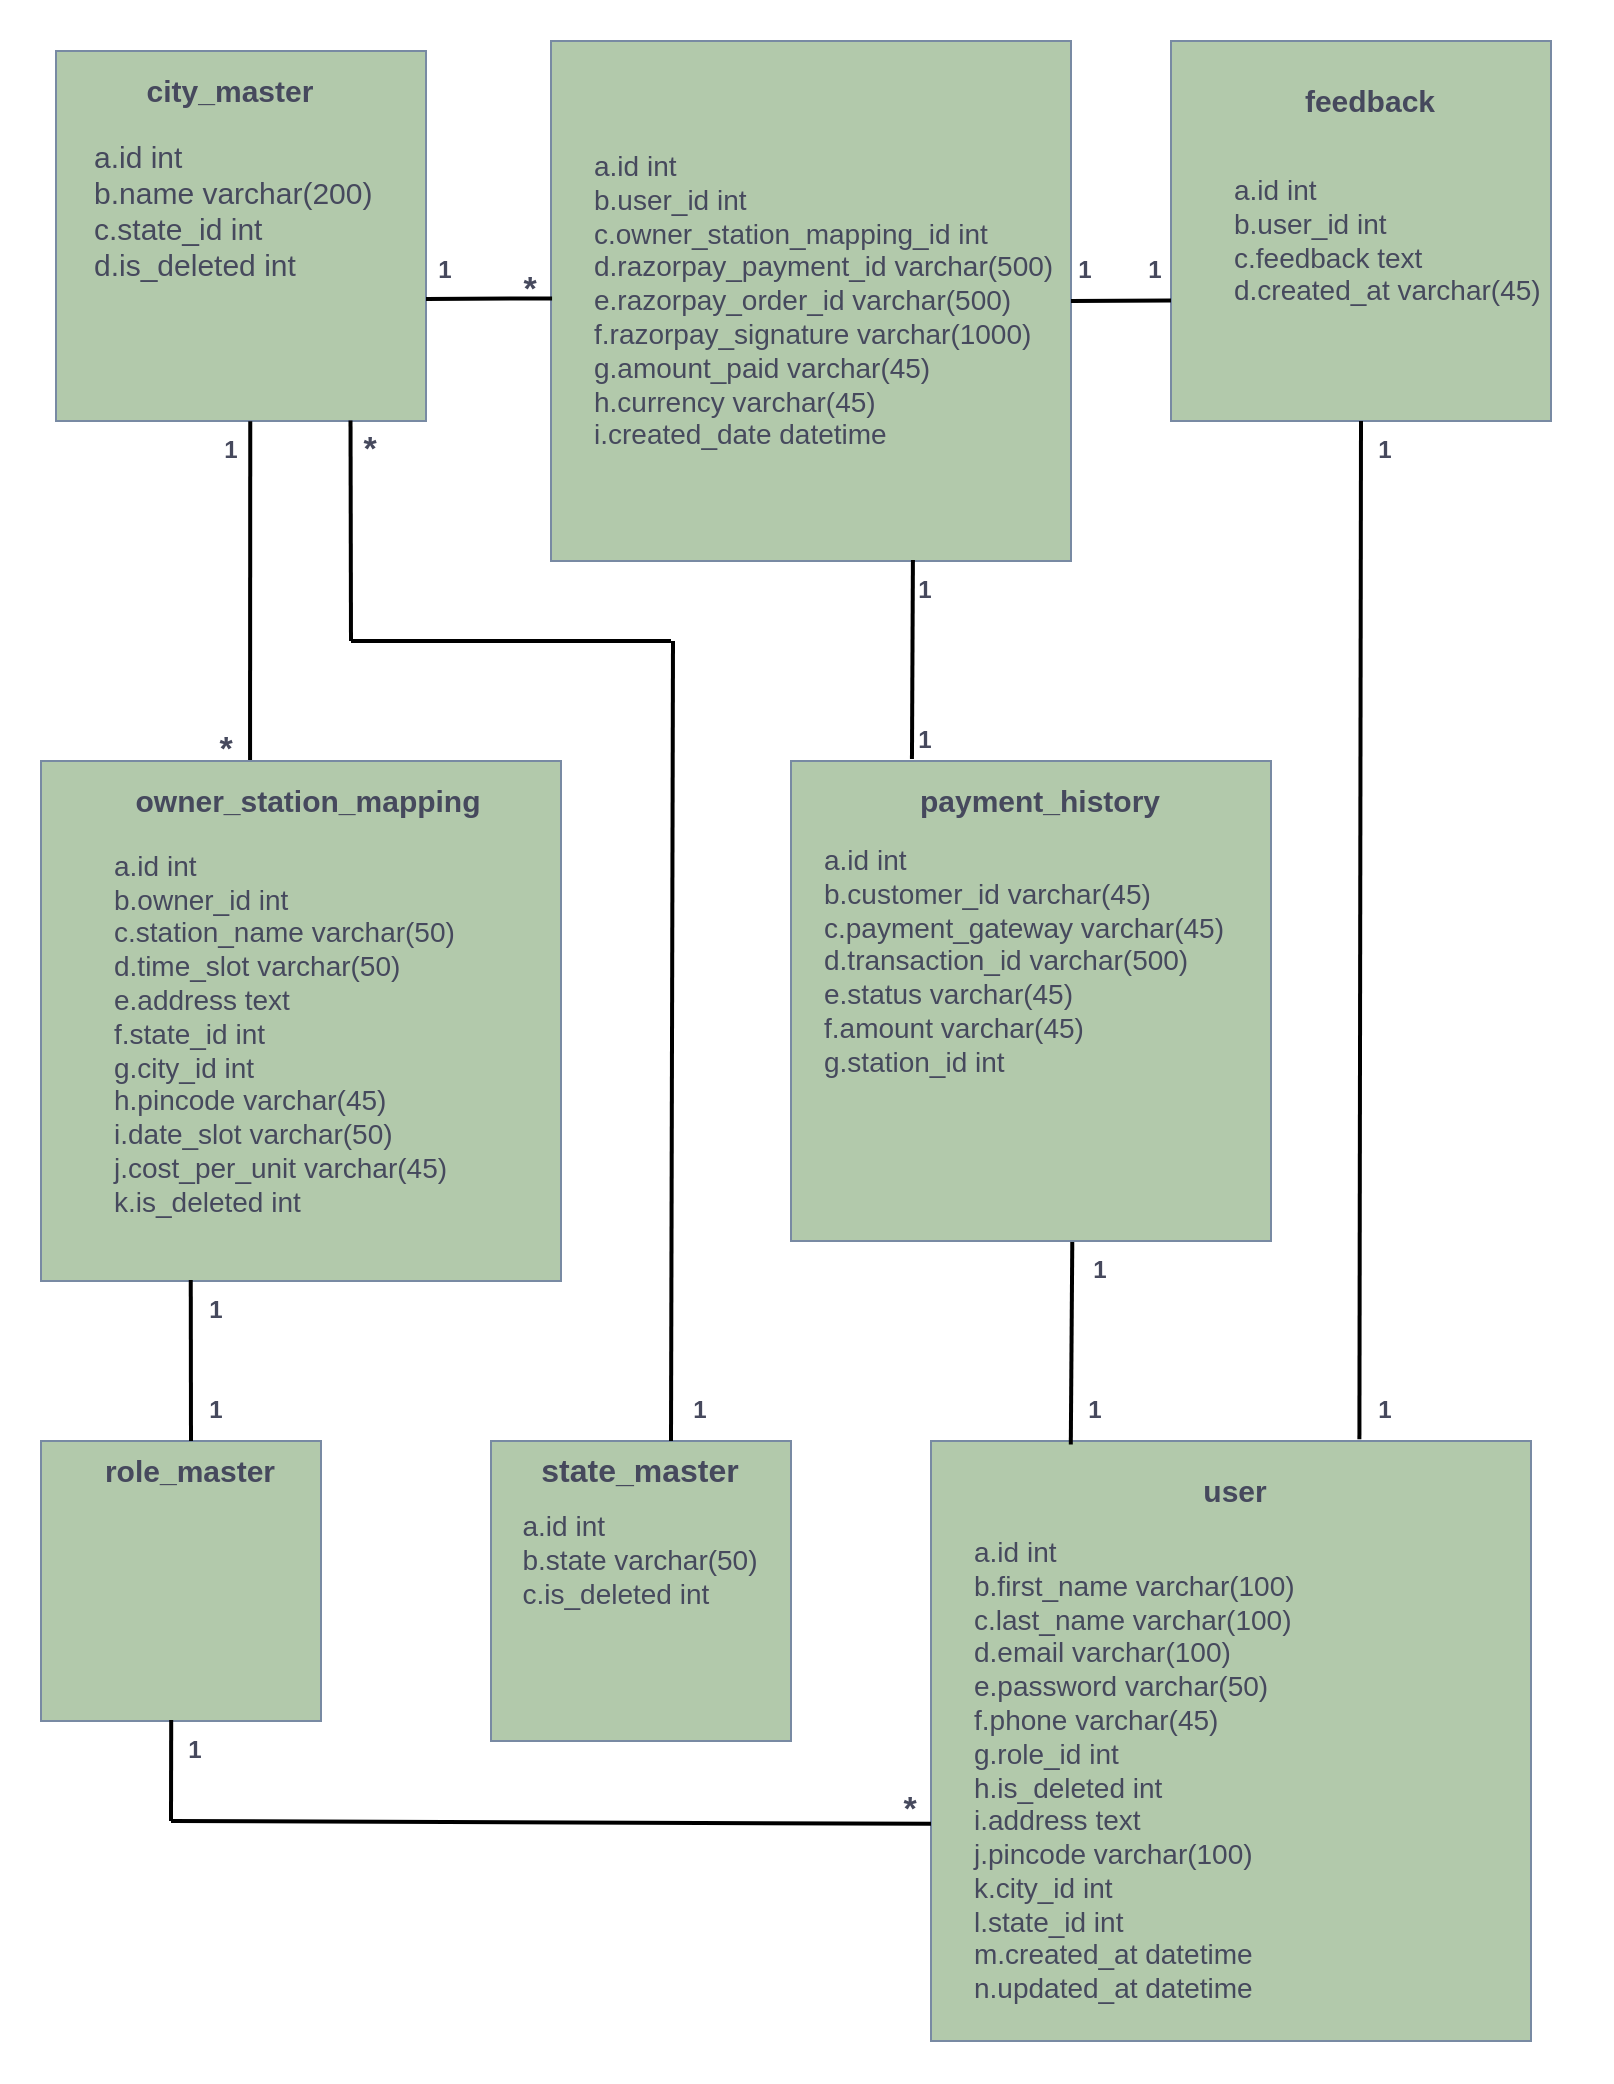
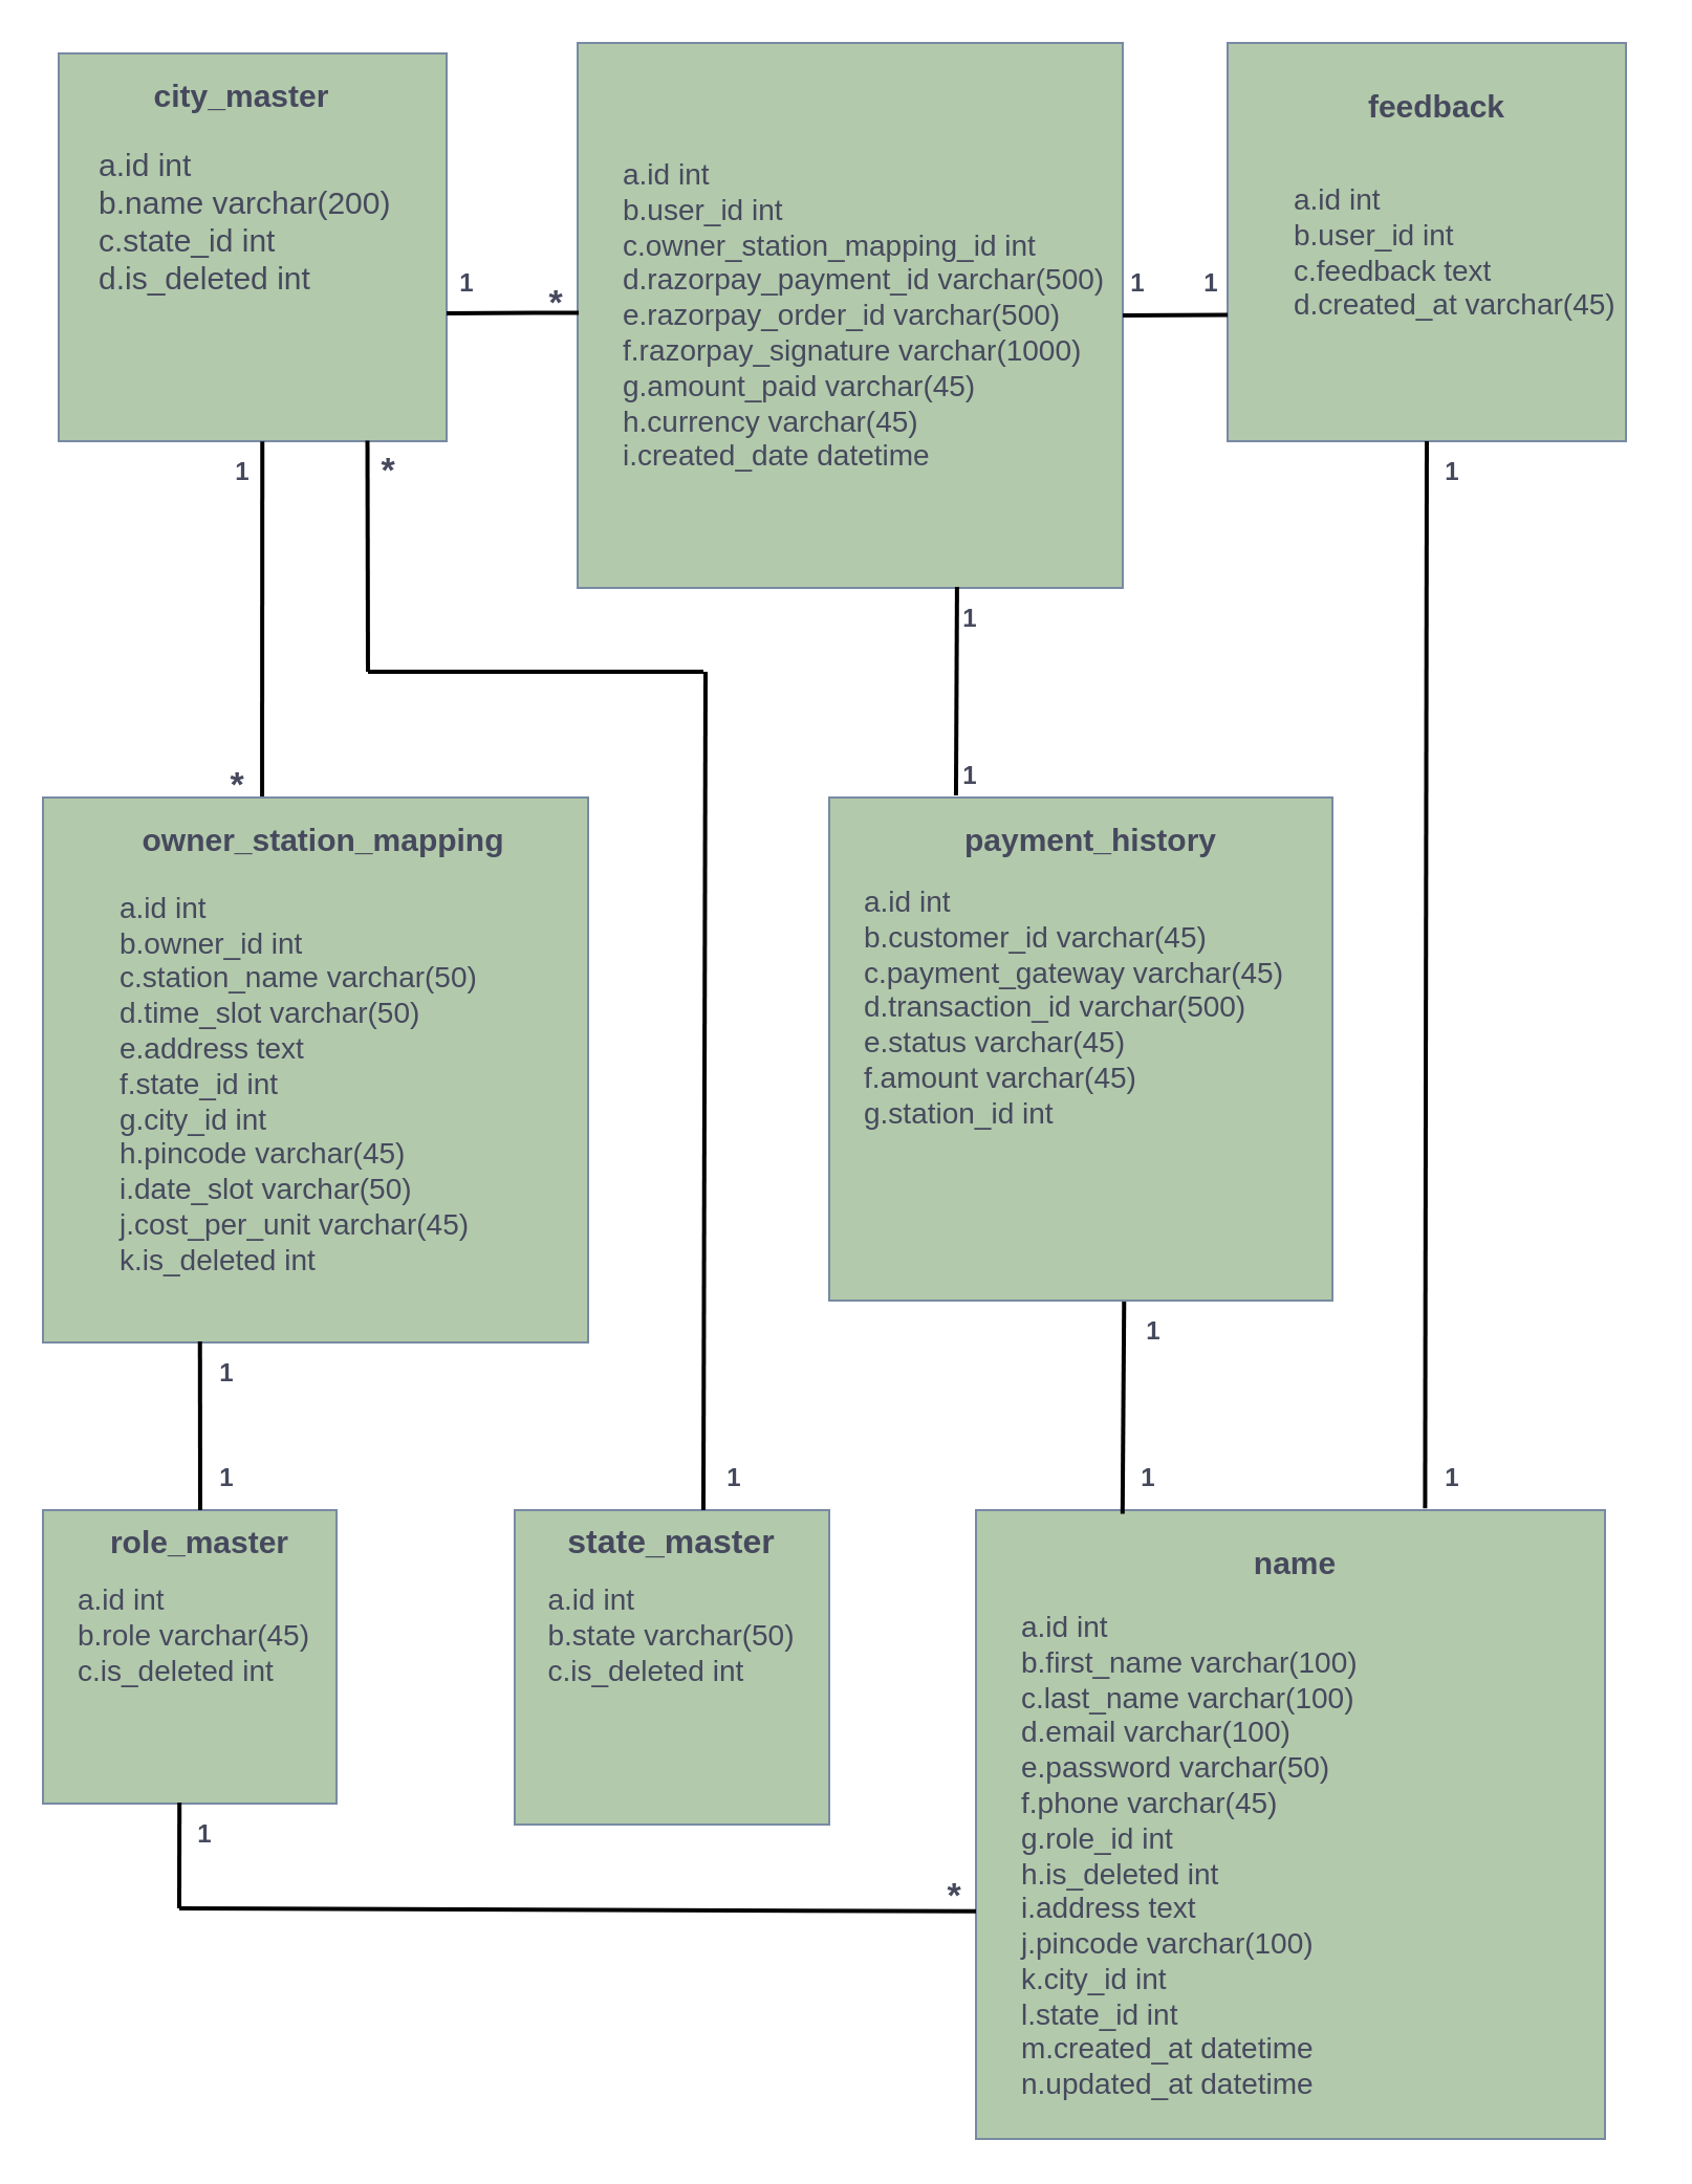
- <mxCell id="25" value="&lt;font style=&quot;font-size: 15px;&quot;&gt;&lt;b style=&quot;font-size: 15px;&quot;&gt;user&lt;/b&gt;&lt;/font&gt;" style="text;html=1;strokeColor=none;fillColor=none;align=center;verticalAlign=middle;whiteSpace=wrap;rounded=0;fontColor=#46495D;fontSize=15;" vertex="1" parent="1"><mxGeometry x="580" y="730" width="75" height="30" as="geometry" /></mxCell>
+ <mxCell id="25" value="&lt;font style=&quot;font-size: 15px;&quot;&gt;&lt;b style=&quot;font-size: 15px;&quot;&gt;name&lt;/b&gt;&lt;/font&gt;" style="text;html=1;strokeColor=none;fillColor=none;align=center;verticalAlign=middle;whiteSpace=wrap;rounded=0;fontColor=#46495D;fontSize=15;" vertex="1" parent="1"><mxGeometry x="580" y="730" width="75" height="30" as="geometry" /></mxCell>
+ <mxCell id="20" value="&lt;div style=&quot;font-size: 14px;&quot;&gt;a.id int&lt;/div&gt;&lt;div style=&quot;font-size: 14px;&quot;&gt;b.role varchar(45)&lt;span style=&quot;font-size: 14px;&quot;&gt;&lt;/span&gt;&lt;/div&gt;&lt;div style=&quot;font-size: 14px;&quot;&gt;&lt;span style=&quot;font-size: 14px;&quot;&gt;c.is_deleted int&lt;/span&gt;&lt;/div&gt;" style="text;html=1;strokeColor=none;fillColor=none;align=left;verticalAlign=middle;whiteSpace=wrap;rounded=0;fontColor=#46495D;fontSize=14;" vertex="1" parent="1"><mxGeometry x="35" y="750" width="120" height="60" as="geometry" /></mxCell>
